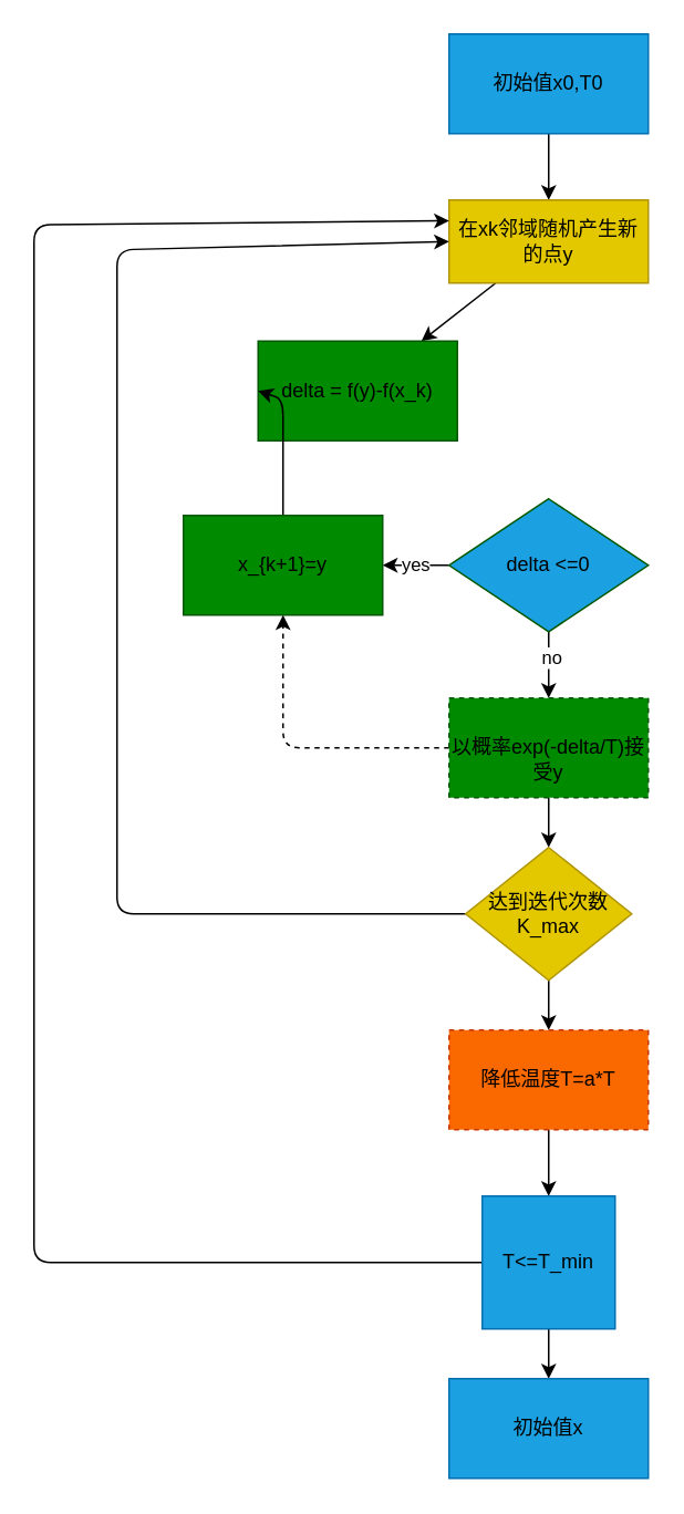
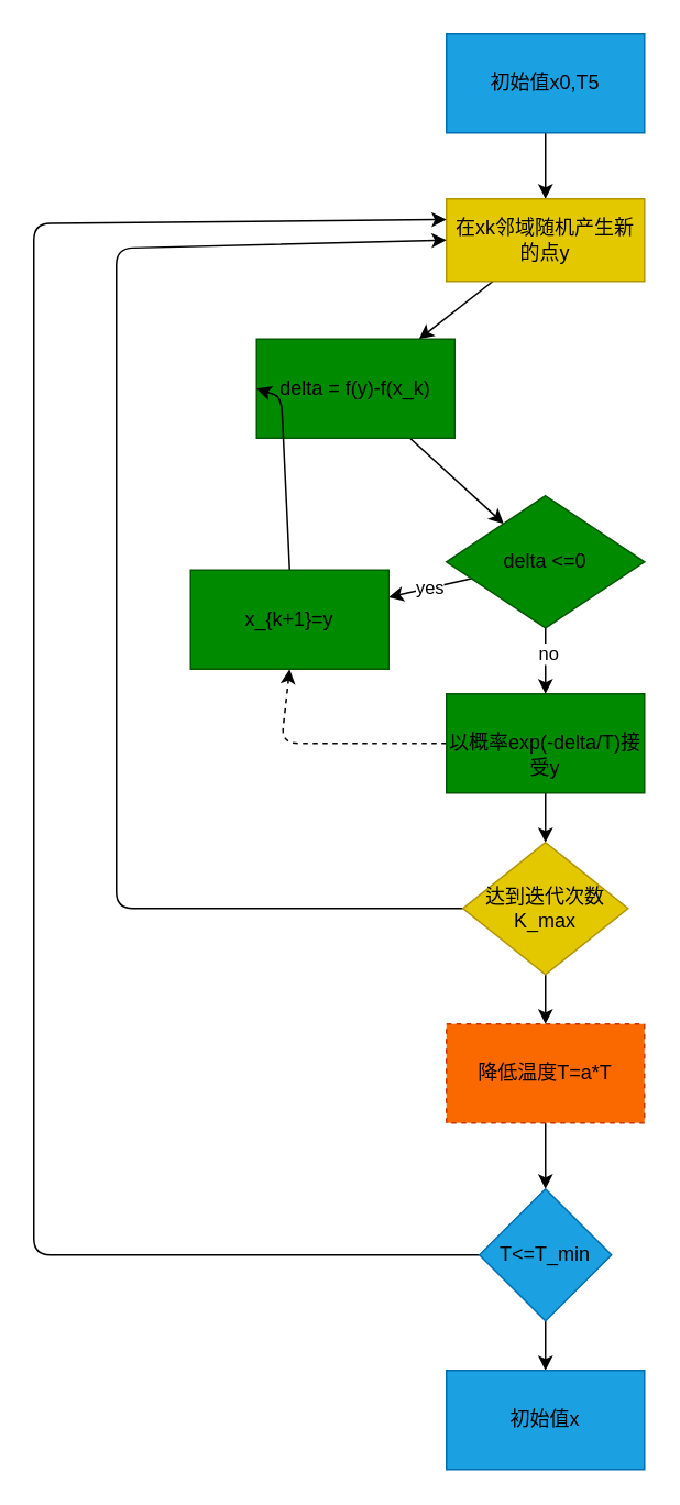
- <mxCell id="3" value="初始值x0,T0" style="rounded=0;whiteSpace=wrap;html=1;fillColor=#1ba1e2;fontColor=#000000;strokeColor=#006EAF;" vertex="1" parent="1"><mxGeometry x="270" y="20" width="120" height="60" as="geometry" /></mxCell>
+ <mxCell id="3" value="初始值x0,T5" style="rounded=0;whiteSpace=wrap;html=1;fillColor=#1ba1e2;fontColor=#000000;strokeColor=#006EAF;" vertex="1" parent="1"><mxGeometry x="270" y="20" width="120" height="60" as="geometry" /></mxCell>
+ <mxCell id="6" value="" style="edgeStyle=none;html=1;fontColor=#000000;strokeColor=#000000;" edge="1" parent="1" source="7" target="11"><mxGeometry relative="1" as="geometry" /></mxCell>
- <mxCell id="13" value="&lt;span&gt;x_{k+1}=y&lt;/span&gt;" style="whiteSpace=wrap;html=1;rounded=0;fillColor=#008a00;fontColor=#000000;strokeColor=#005700;" vertex="1" parent="1"><mxGeometry x="110" y="310" width="120" height="60" as="geometry" /></mxCell>
+ <mxCell id="13" value="&lt;span&gt;x_{k+1}=y&lt;/span&gt;" style="whiteSpace=wrap;html=1;rounded=0;fillColor=#008a00;fontColor=#000000;strokeColor=#005700;" vertex="1" parent="1"><mxGeometry x="115" y="345" width="120" height="60" as="geometry" /></mxCell>
- <mxCell id="11" value="delta &amp;lt;=0" style="rhombus;whiteSpace=wrap;html=1;rounded=0;fillColor=#1ba1e2;fontColor=#000000;strokeColor=#005700;" vertex="1" parent="1"><mxGeometry x="270" y="300" width="120" height="80" as="geometry" /></mxCell>
+ <mxCell id="11" value="delta &amp;lt;=0" style="rhombus;whiteSpace=wrap;html=1;rounded=0;fillColor=#008a00;fontColor=#000000;strokeColor=#005700;" vertex="1" parent="1"><mxGeometry x="270" y="300" width="120" height="80" as="geometry" /></mxCell>
- <mxCell id="16" value="&lt;br&gt;以概率exp(-delta/T)接受y" style="whiteSpace=wrap;html=1;rounded=0;fillColor=#008a00;fontColor=#000000;strokeColor=#005700;dashed=1;" vertex="1" parent="1"><mxGeometry x="270" y="420" width="120" height="60" as="geometry" /></mxCell>
+ <mxCell id="16" value="&lt;br&gt;以概率exp(-delta/T)接受y" style="whiteSpace=wrap;html=1;rounded=0;fillColor=#008a00;fontColor=#000000;strokeColor=#005700;" vertex="1" parent="1"><mxGeometry x="270" y="420" width="120" height="60" as="geometry" /></mxCell>
- <mxCell id="24" value="T&amp;lt;=T_min" style="whiteSpace=wrap;html=1;fillColor=#1ba1e2;fontColor=#000000;strokeColor=#006EAF;rounded=0;" vertex="1" parent="1"><mxGeometry x="290" y="720" width="80" height="80" as="geometry" /></mxCell>
+ <mxCell id="24" value="T&amp;lt;=T_min" style="rhombus;whiteSpace=wrap;html=1;rounded=0;fillColor=#1ba1e2;fontColor=#000000;strokeColor=#006EAF;" vertex="1" parent="1"><mxGeometry x="290" y="720" width="80" height="80" as="geometry" /></mxCell>
